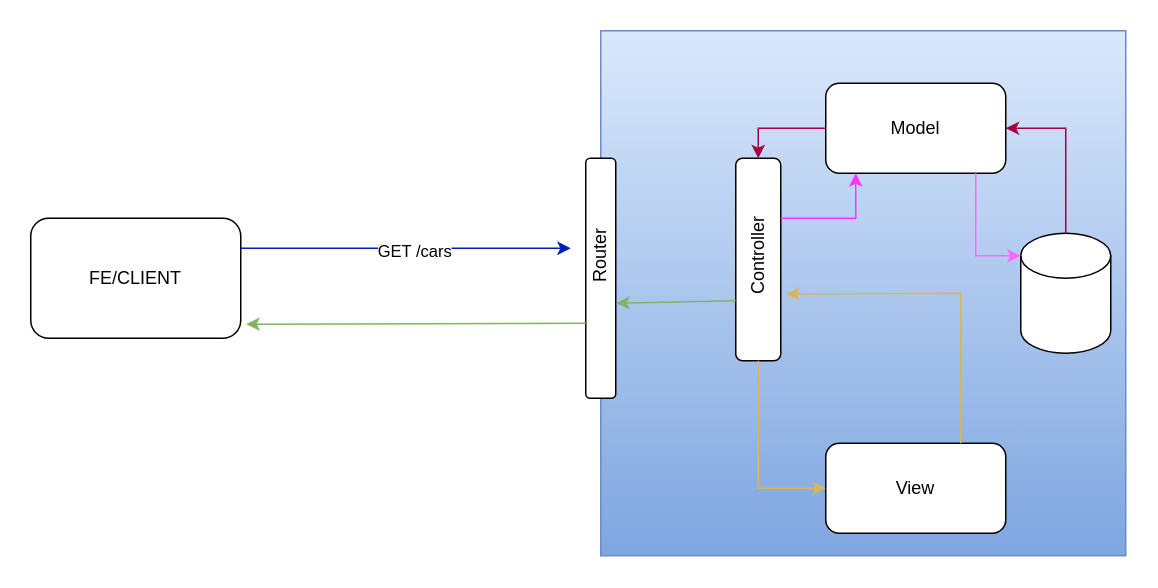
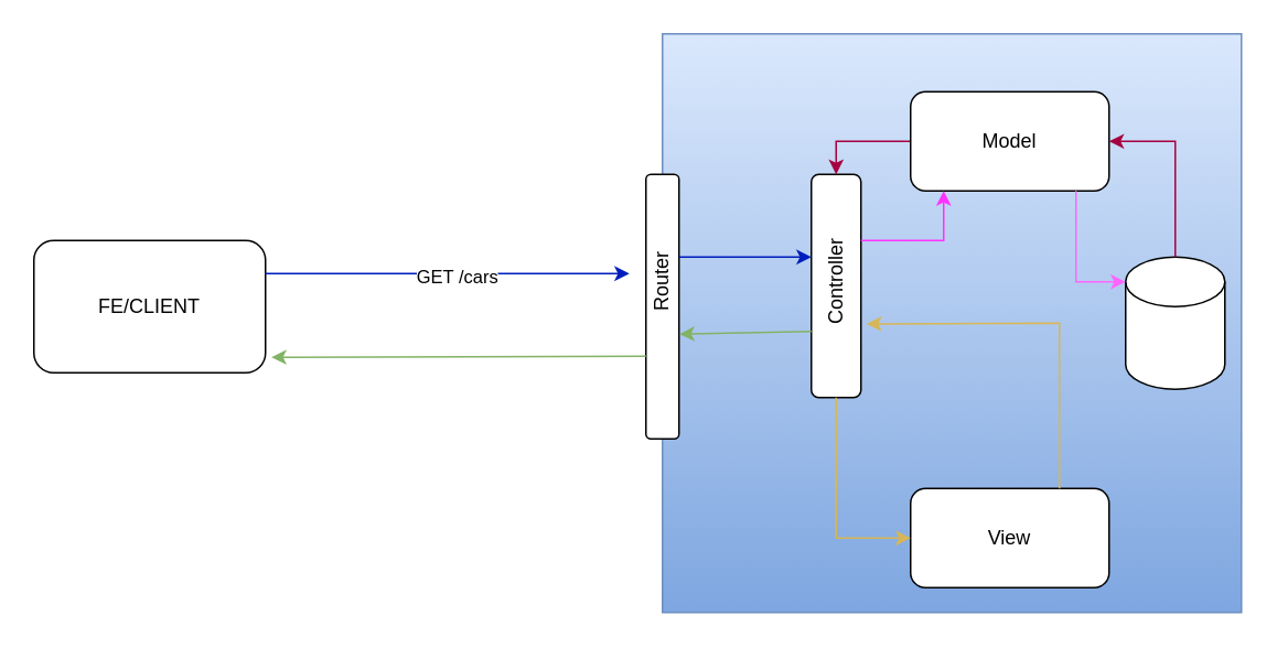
+ <mxCell id="10" value="" style="endArrow=classic;html=1;rounded=0;exitX=0.75;exitY=0.833;exitDx=0;exitDy=0;exitPerimeter=0;entryX=0.75;entryY=0;entryDx=0;entryDy=0;labelBackgroundColor=none;fontColor=default;fillColor=#0050ef;strokeColor=#001DBC;" edge="1" parent="1" source="7" target="9"><mxGeometry width="50" height="50" relative="1" as="geometry"><mxPoint x="460" y="164.71" as="sourcePoint" /><mxPoint x="480" y="164.71" as="targetPoint" /><Array as="points" /></mxGeometry></mxCell>
